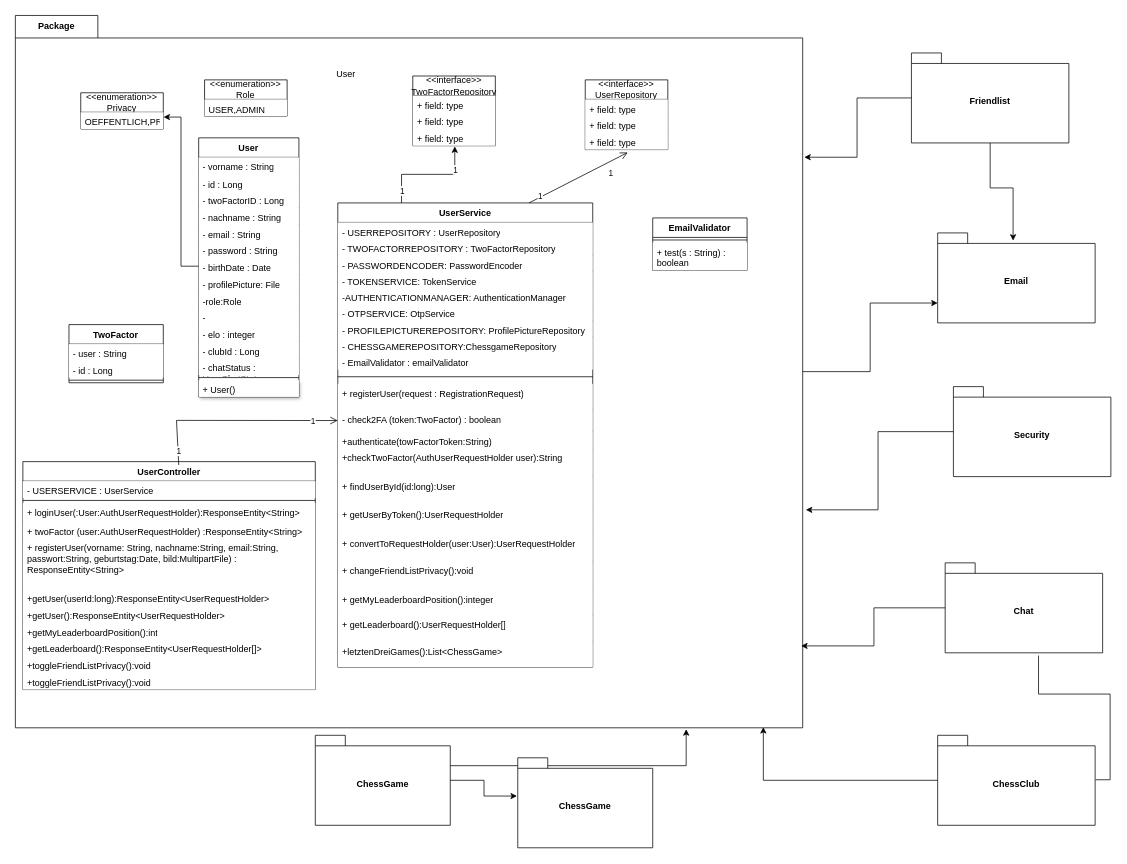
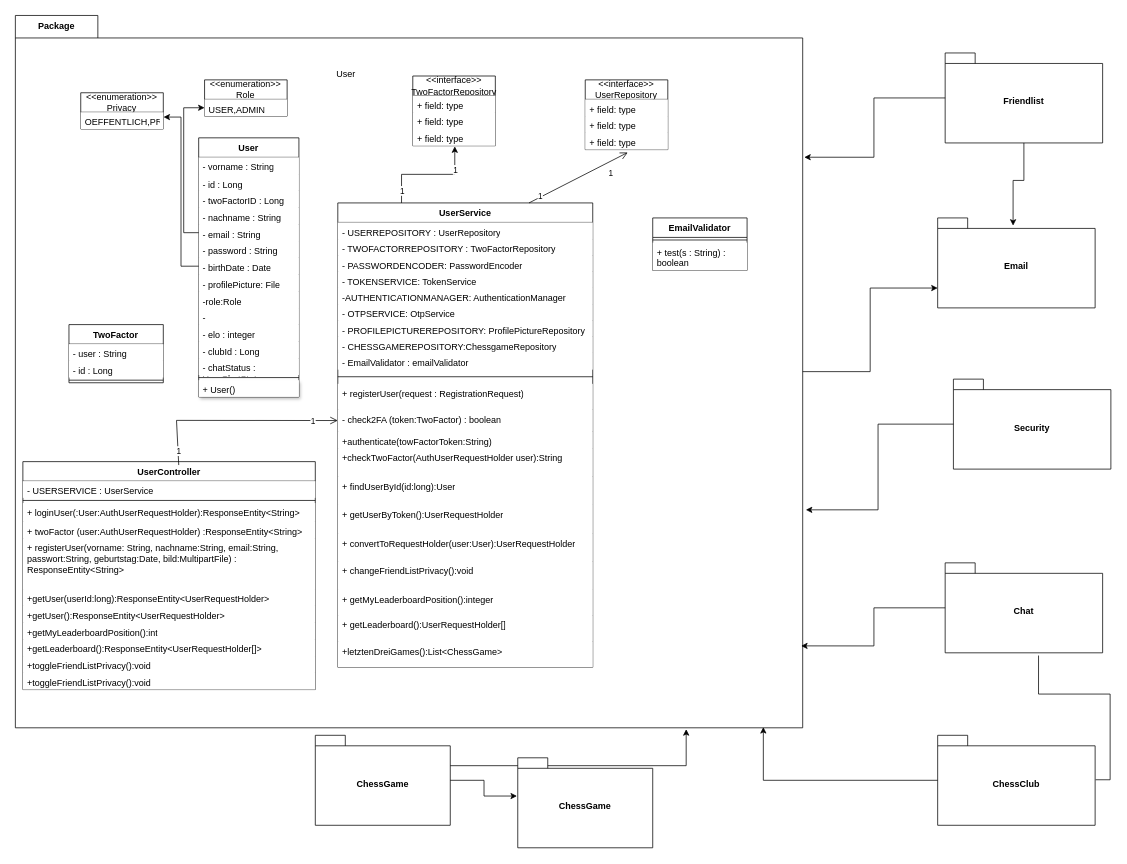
- <mxCell id="5" value="Friendlist" style="shape=folder;fontStyle=1;spacingTop=10;tabWidth=40;tabHeight=14;tabPosition=left;html=1;whiteSpace=wrap;" parent="1" vertex="1"><mxGeometry x="1215" y="70" width="210" height="120" as="geometry" /></mxCell>
+ <mxCell id="5" value="Friendlist" style="shape=folder;fontStyle=1;spacingTop=10;tabWidth=40;tabHeight=14;tabPosition=left;html=1;whiteSpace=wrap;" parent="1" vertex="1"><mxGeometry x="1260" y="70" width="210" height="120" as="geometry" /></mxCell>
+ <mxCell id="42" style="edgeStyle=orthogonalEdgeStyle;rounded=0;orthogonalLoop=1;jettySize=auto;html=1;exitX=0;exitY=0.5;exitDx=0;exitDy=0;entryX=0;entryY=0.5;entryDx=0;entryDy=0;fillColor=#FFFFFF;" parent="1" source="25" target="41" edge="1"><mxGeometry relative="1" as="geometry" /></mxCell>
- <mxCell id="3" value="Email" style="shape=folder;fontStyle=1;spacingTop=10;tabWidth=40;tabHeight=14;tabPosition=left;html=1;whiteSpace=wrap;" parent="1" vertex="1"><mxGeometry x="1250" y="310" width="210" height="120" as="geometry" /></mxCell>
+ <mxCell id="3" value="Email" style="shape=folder;fontStyle=1;spacingTop=10;tabWidth=40;tabHeight=14;tabPosition=left;html=1;whiteSpace=wrap;" parent="1" vertex="1"><mxGeometry x="1250" y="290" width="210" height="120" as="geometry" /></mxCell>
- <mxCell id="8" value="Security" style="shape=folder;fontStyle=1;spacingTop=10;tabWidth=40;tabHeight=14;tabPosition=left;html=1;whiteSpace=wrap;" parent="1" vertex="1"><mxGeometry x="1271" y="515" width="210" height="120" as="geometry" /></mxCell>
+ <mxCell id="8" value="Security" style="shape=folder;fontStyle=1;spacingTop=10;tabWidth=40;tabHeight=14;tabPosition=left;html=1;whiteSpace=wrap;" parent="1" vertex="1"><mxGeometry x="1271" y="505" width="210" height="120" as="geometry" /></mxCell>
